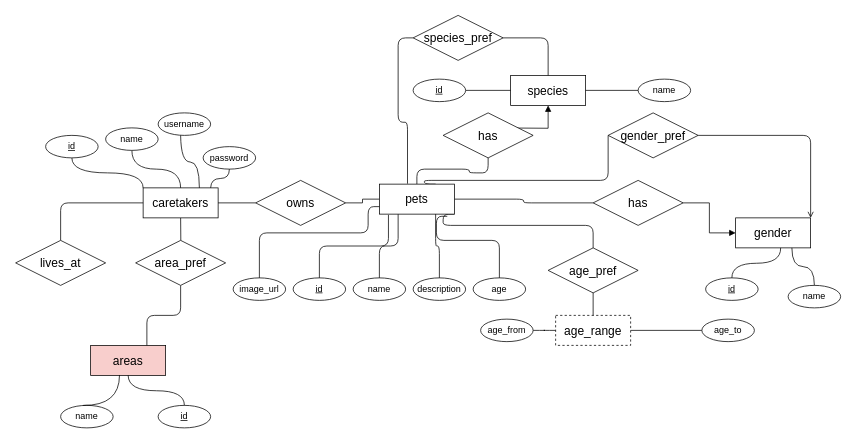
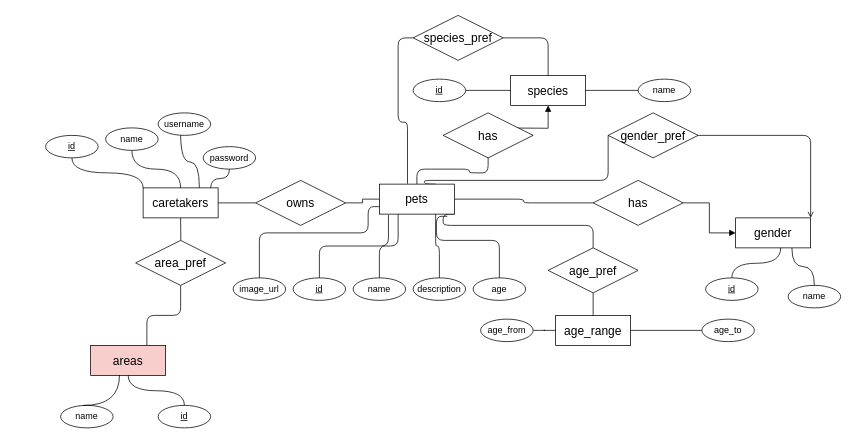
- <mxCell id="36" style="edgeStyle=orthogonalEdgeStyle;rounded=1;orthogonalLoop=1;jettySize=auto;html=1;exitX=0.5;exitY=0;exitDx=0;exitDy=0;entryX=0;entryY=0.5;entryDx=0;entryDy=0;curved=0;endArrow=none;startFill=0;" parent="1" source="37" target="3" edge="1"><mxGeometry relative="1" as="geometry" /></mxCell>
- <mxCell id="37" value="lives_at" style="shape=rhombus;perimeter=rhombusPerimeter;whiteSpace=wrap;html=1;align=center;fontSize=16;" parent="1" vertex="1"><mxGeometry x="20" y="320" width="120" height="60" as="geometry" /></mxCell>
- <mxCell id="41" value="age_range" style="whiteSpace=wrap;html=1;align=center;fontSize=16;dashed=1;" parent="1" vertex="1"><mxGeometry x="740" y="420" width="100" height="40" as="geometry" /></mxCell>
+ <mxCell id="41" value="age_range" style="whiteSpace=wrap;html=1;align=center;fontSize=16;" parent="1" vertex="1"><mxGeometry x="740" y="420" width="100" height="40" as="geometry" /></mxCell>
